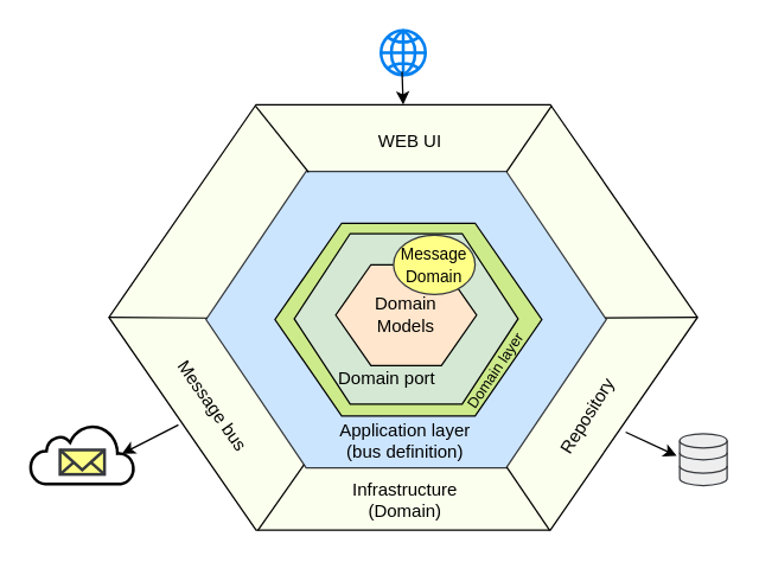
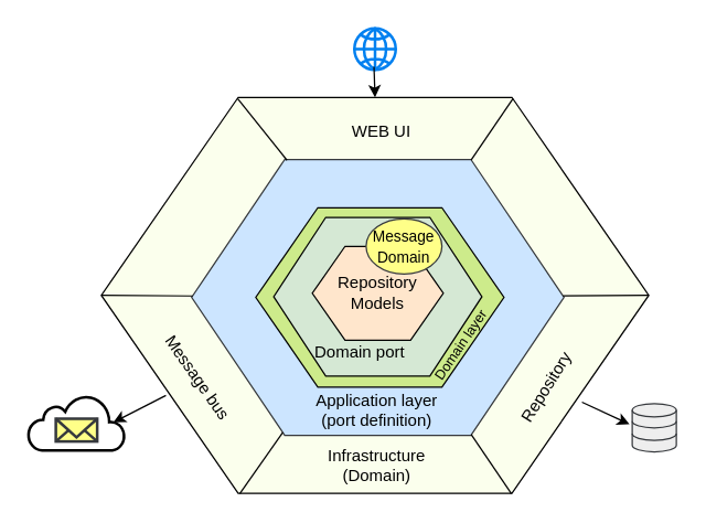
- <mxCell id="18" value="&lt;div&gt;Domain&lt;/div&gt;&lt;div&gt;Models&lt;br&gt;&lt;/div&gt;" style="shape=hexagon;perimeter=hexagonPerimeter2;whiteSpace=wrap;html=1;fillColor=#FFE6CC;" vertex="1" parent="1"><mxGeometry x="226" y="178" width="95" height="68" as="geometry" /></mxCell>
+ <mxCell id="18" value="&lt;div&gt;Repository&lt;/div&gt;&lt;div&gt;Models&lt;br&gt;&lt;/div&gt;" style="shape=hexagon;perimeter=hexagonPerimeter2;whiteSpace=wrap;html=1;fillColor=#FFE6CC;" vertex="1" parent="1"><mxGeometry x="226" y="178" width="95" height="68" as="geometry" /></mxCell>
- <mxCell id="4" value="&lt;div&gt;Application layer&lt;/div&gt;(bus definition)" style="text;html=1;strokeColor=none;fillColor=none;align=center;verticalAlign=middle;whiteSpace=wrap;rounded=0;shadow=0;comic=0;" parent="1" vertex="1"><mxGeometry x="213" y="296" width="120" as="geometry" /></mxCell>
+ <mxCell id="4" value="&lt;div&gt;Application layer&lt;/div&gt;(port definition)" style="text;html=1;strokeColor=none;fillColor=none;align=center;verticalAlign=middle;whiteSpace=wrap;rounded=0;shadow=0;comic=0;" parent="1" vertex="1"><mxGeometry x="213" y="296" width="120" as="geometry" /></mxCell>
